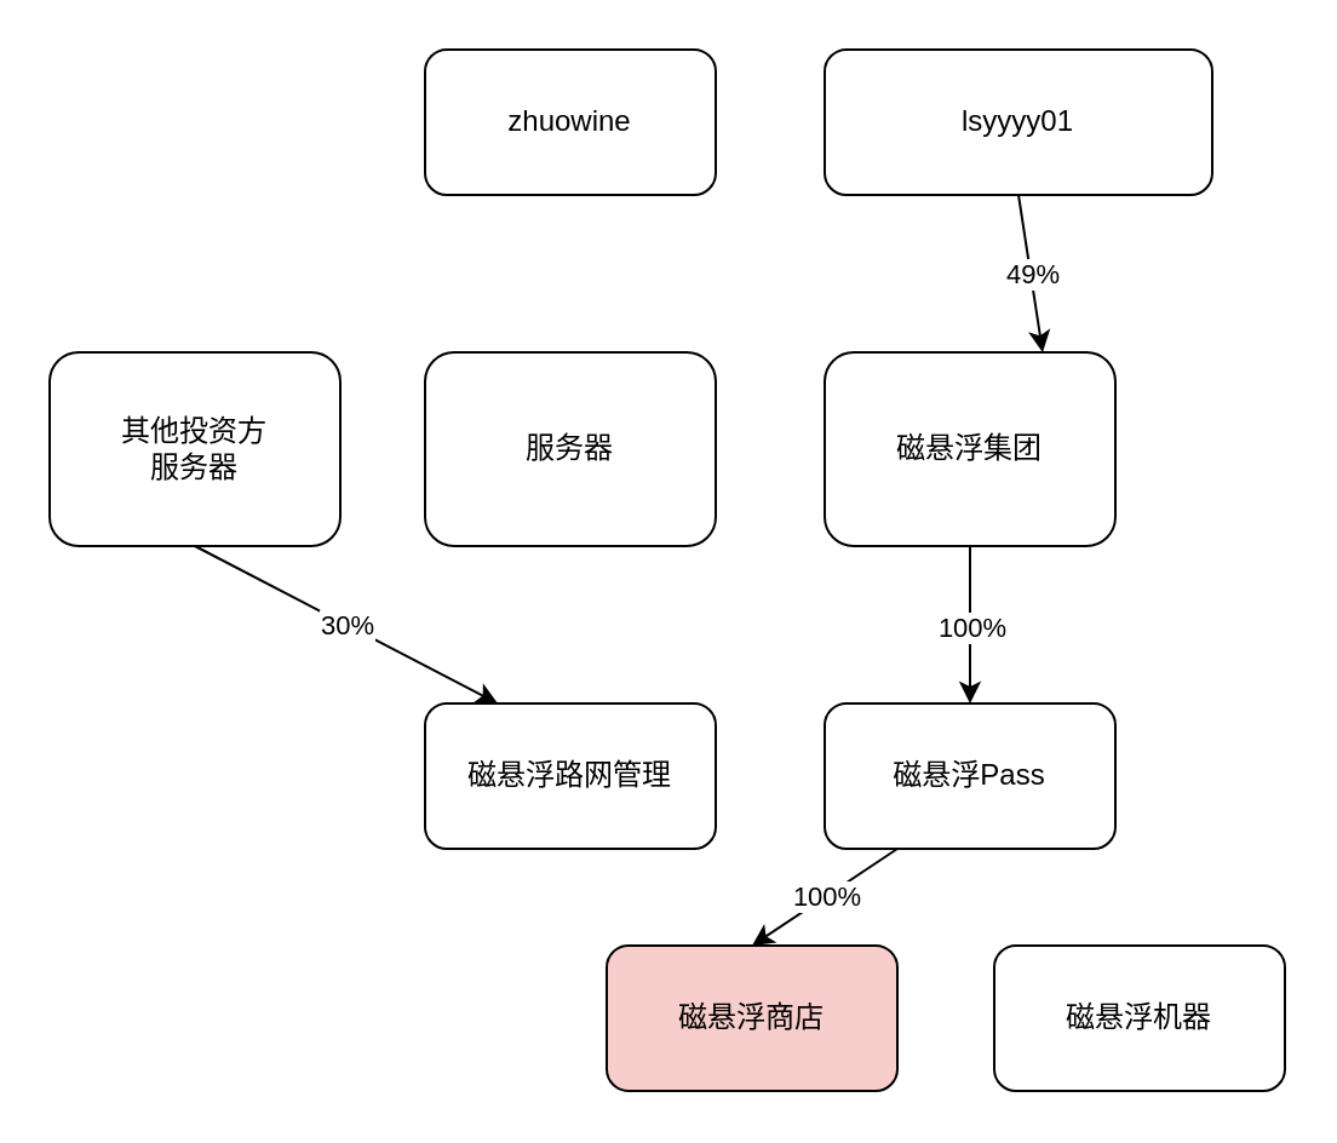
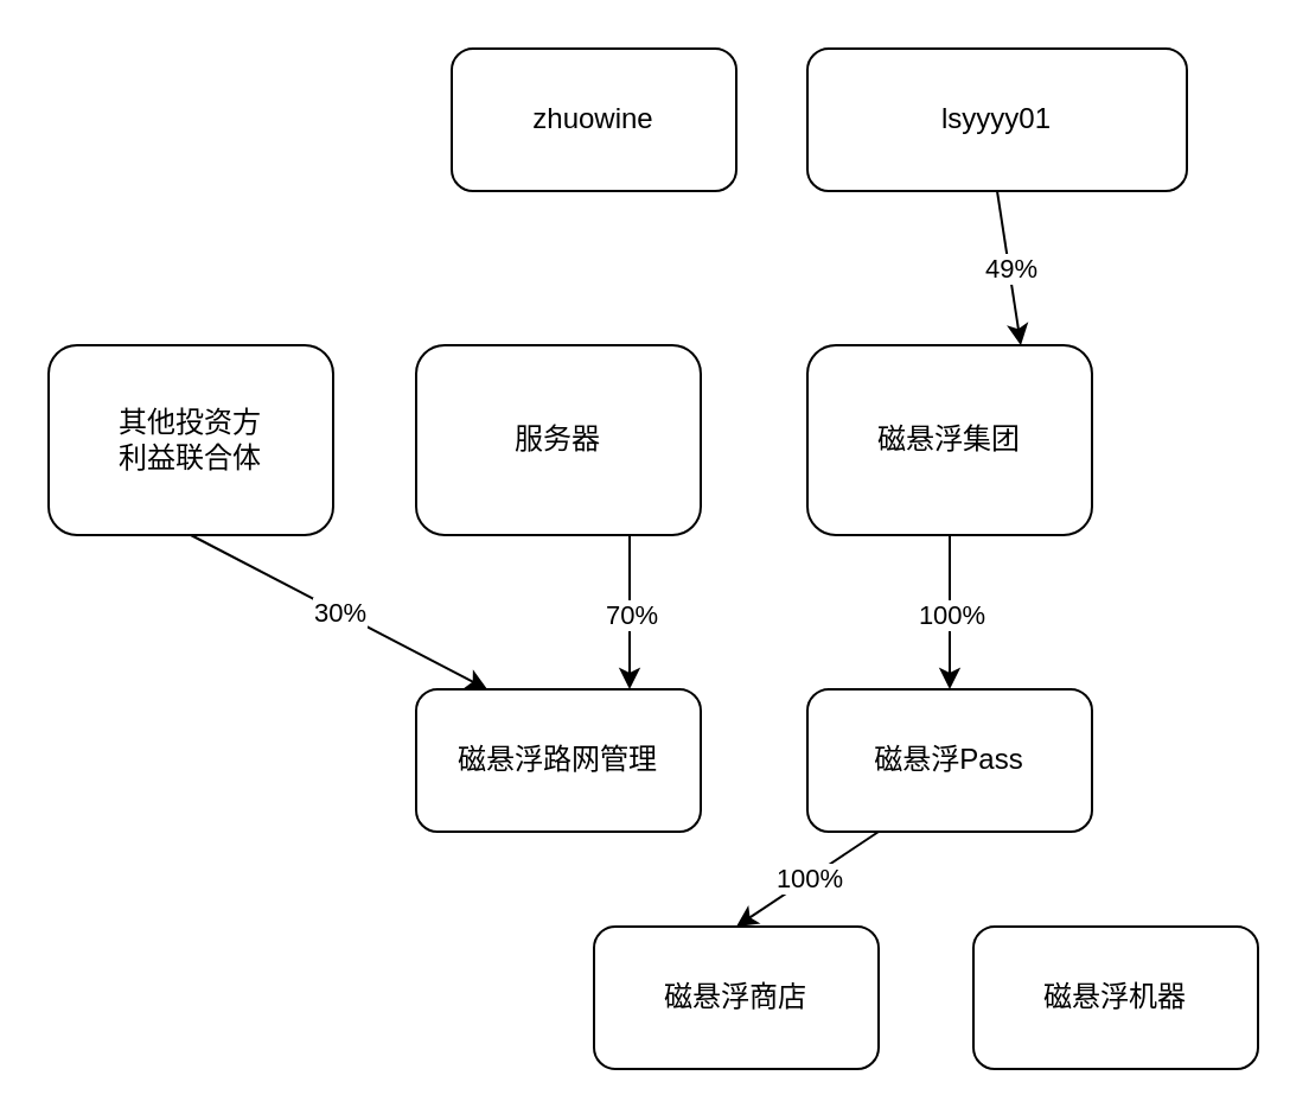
- <mxCell id="6" value="zhuowine" style="rounded=1;whiteSpace=wrap;html=1;" vertex="1" parent="1"><mxGeometry x="175" y="20" width="120" height="60" as="geometry" /></mxCell>
+ <mxCell id="6" value="zhuowine" style="rounded=1;whiteSpace=wrap;html=1;" vertex="1" parent="1"><mxGeometry x="190" y="20" width="120" height="60" as="geometry" /></mxCell>
- <mxCell id="20" value="其他投资方&lt;div&gt;服务器&lt;/div&gt;" style="shape=ext;rounded=1;html=1;whiteSpace=wrap;" vertex="1" parent="1"><mxGeometry x="20" y="145" width="120" height="80" as="geometry" /></mxCell>
+ <mxCell id="20" value="其他投资方&lt;div&gt;利益联合体&lt;/div&gt;" style="shape=ext;rounded=1;html=1;whiteSpace=wrap;" vertex="1" parent="1"><mxGeometry x="20" y="145" width="120" height="80" as="geometry" /></mxCell>
+ <mxCell id="14" value="" style="endArrow=classic;html=1;rounded=0;exitX=0.75;exitY=1;exitDx=0;exitDy=0;entryX=0.75;entryY=0;entryDx=0;entryDy=0;" edge="1" parent="1" source="13" target="3"><mxGeometry relative="1" as="geometry"><mxPoint x="300" y="240" as="sourcePoint" /><mxPoint x="400" y="240" as="targetPoint" /></mxGeometry></mxCell>
+ <mxCell id="15" value="70%" style="edgeLabel;resizable=0;html=1;;align=center;verticalAlign=middle;" connectable="0" vertex="1" parent="14"><mxGeometry relative="1" as="geometry" /></mxCell>
- <mxCell id="17" value="磁悬浮商店" style="rounded=1;whiteSpace=wrap;html=1;fillColor=#f8cecc;" vertex="1" parent="1"><mxGeometry x="250" y="390" width="120" height="60" as="geometry" /></mxCell>
+ <mxCell id="17" value="磁悬浮商店" style="rounded=1;whiteSpace=wrap;html=1;" vertex="1" parent="1"><mxGeometry x="250" y="390" width="120" height="60" as="geometry" /></mxCell>
